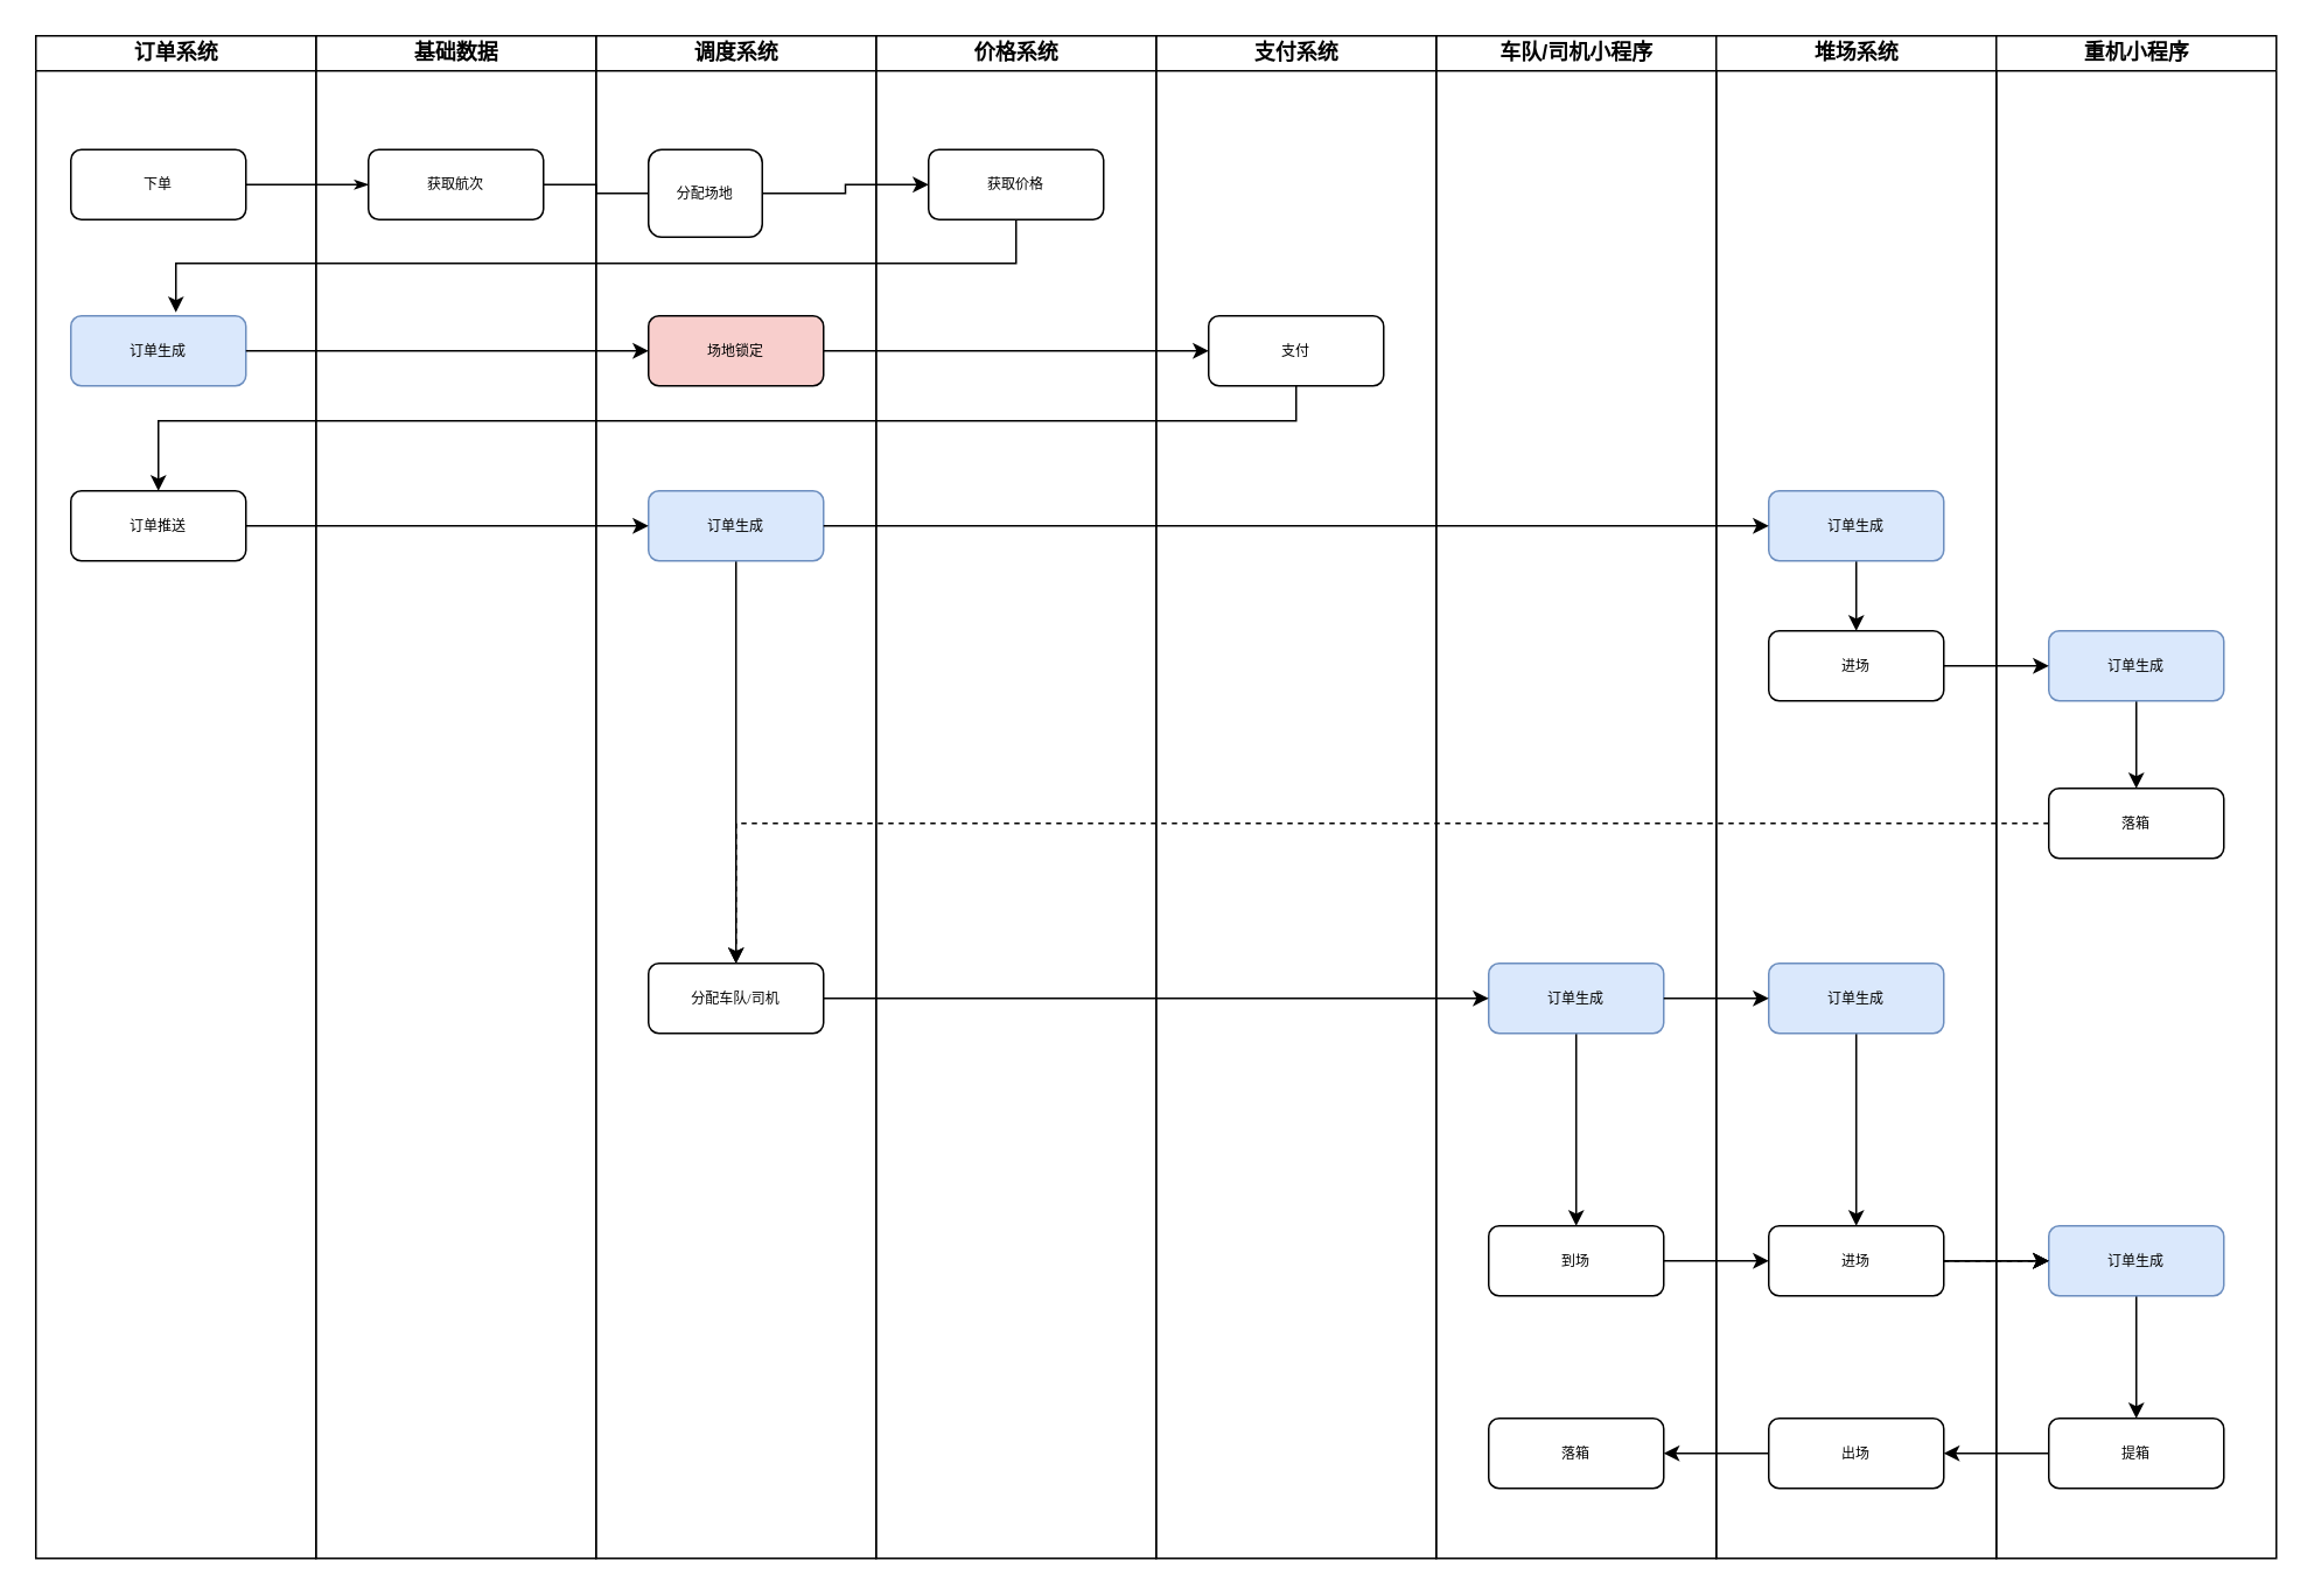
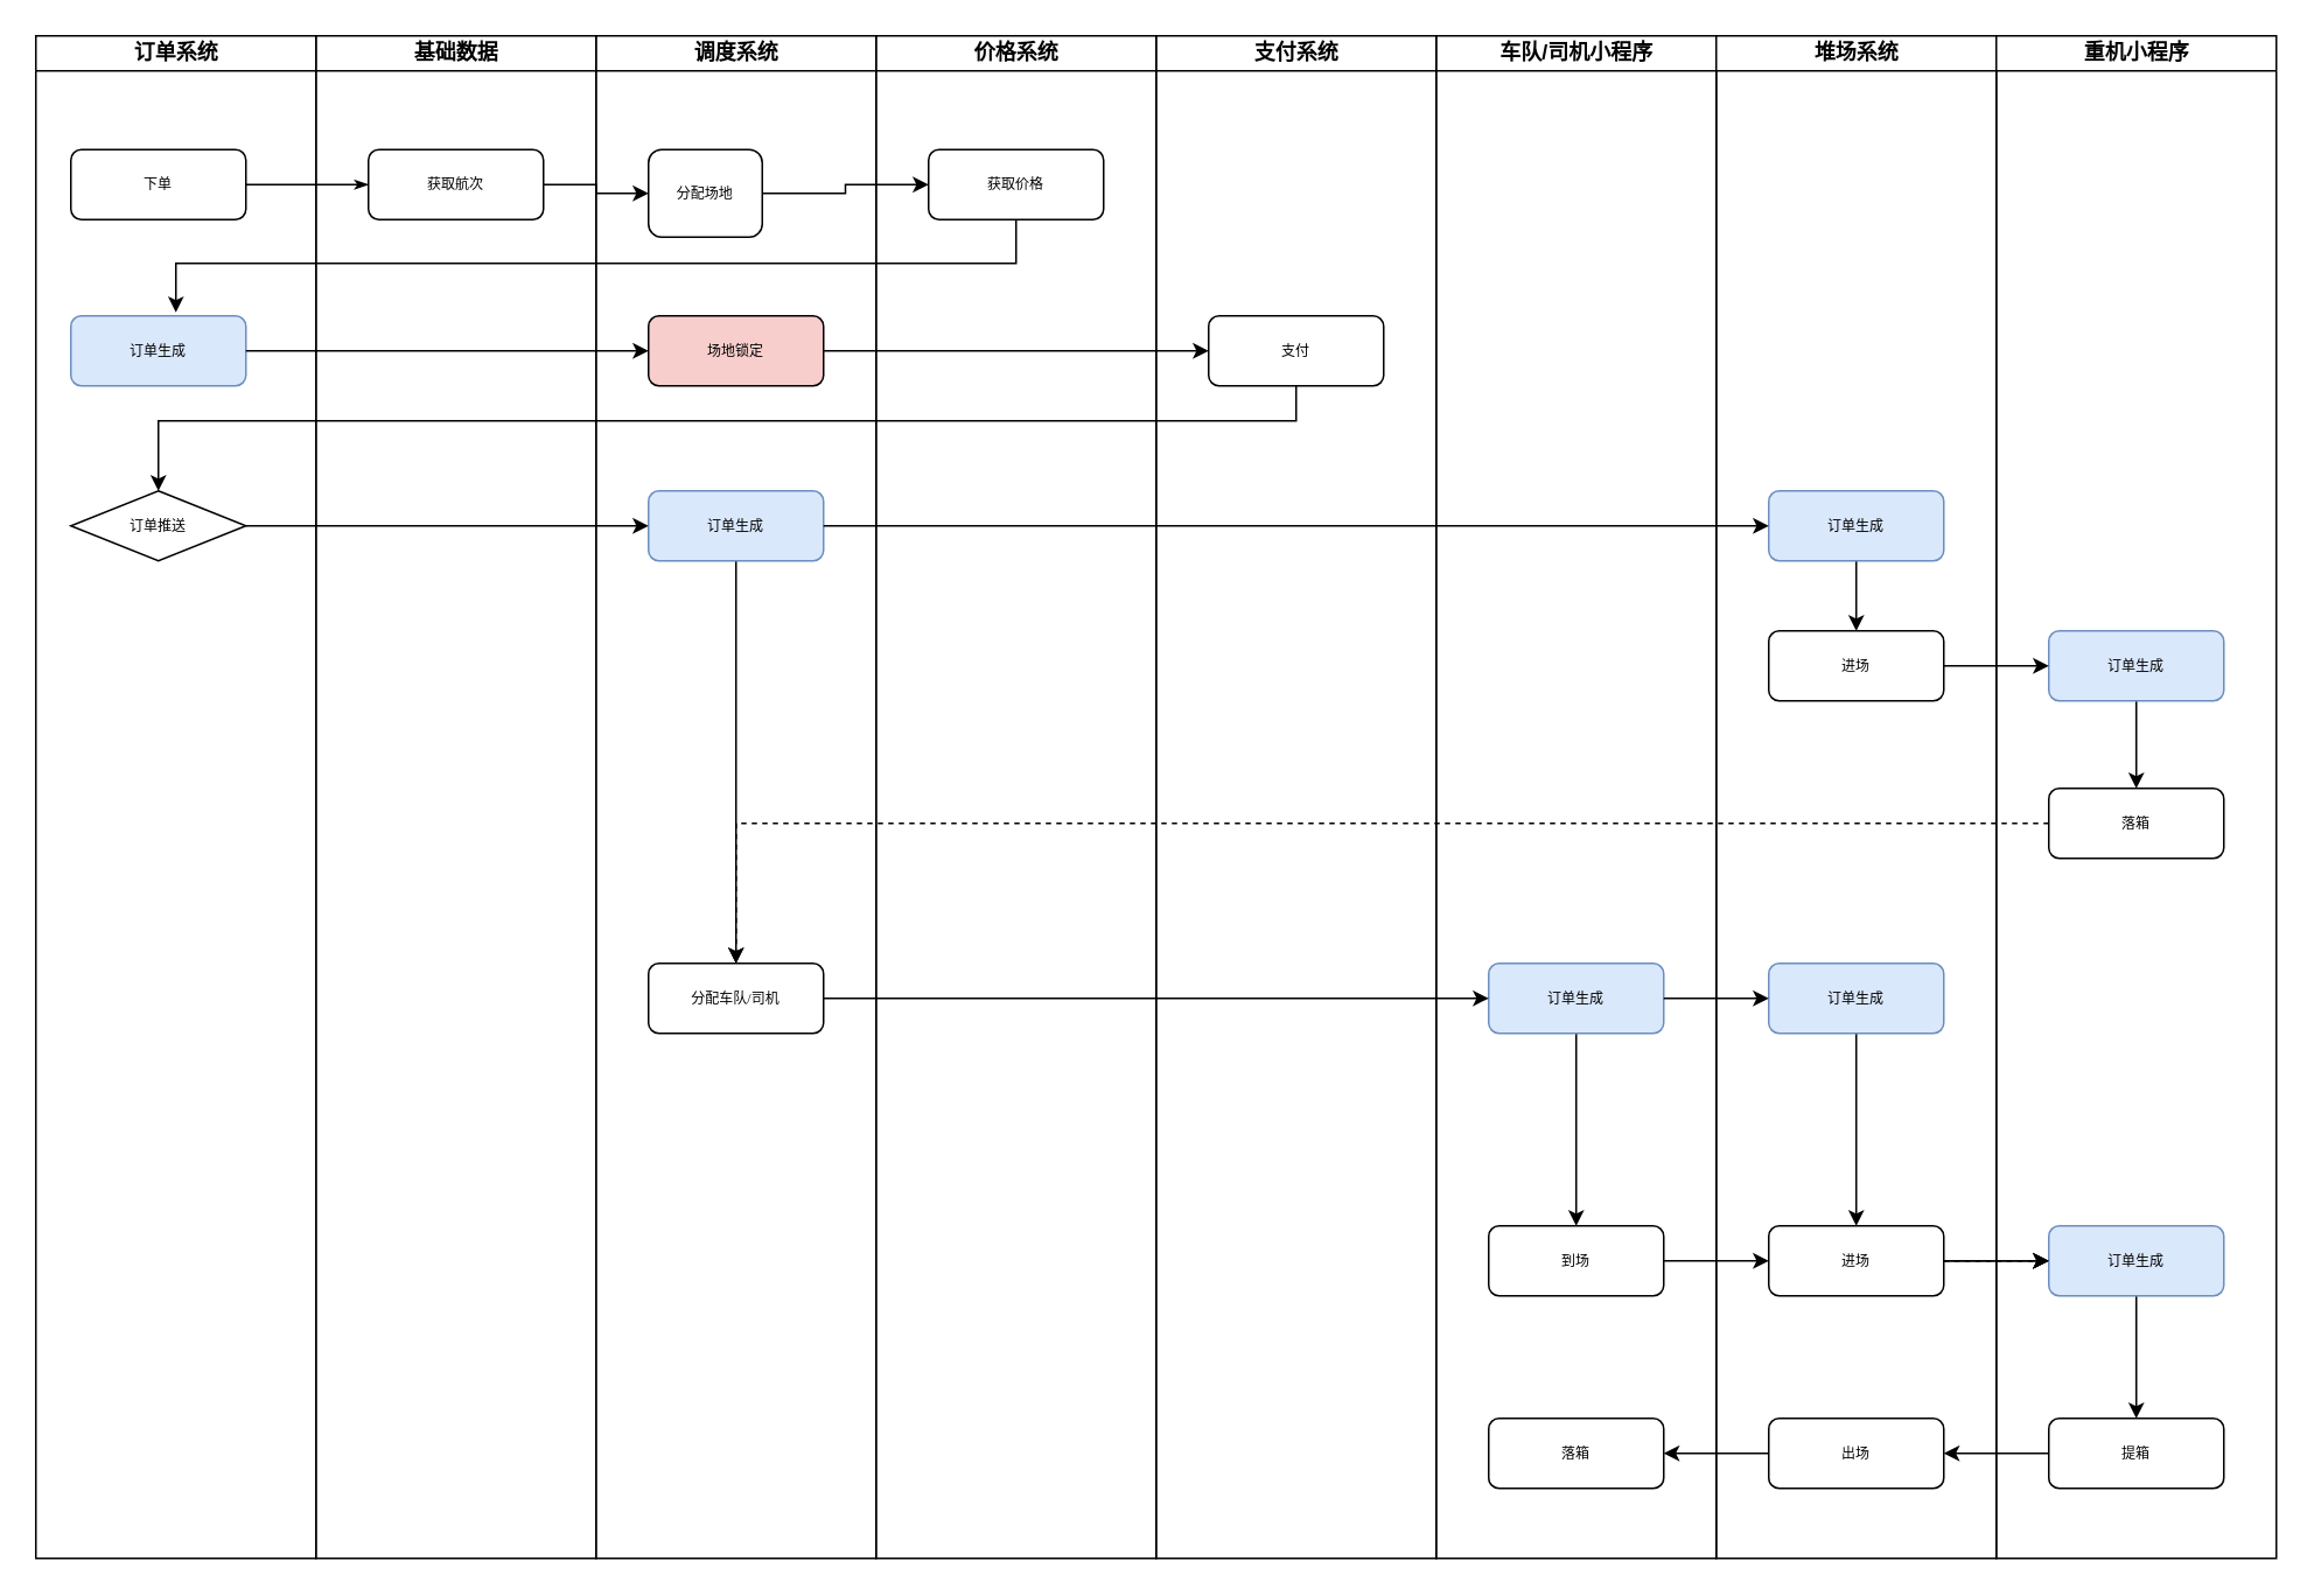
- <mxCell id="17" value="" style="edgeStyle=orthogonalEdgeStyle;rounded=0;orthogonalLoop=1;jettySize=auto;html=1;endArrow=none;" parent="1" source="19" target="12" edge="1"><mxGeometry relative="1" as="geometry" /></mxCell>
+ <mxCell id="17" value="" style="edgeStyle=orthogonalEdgeStyle;rounded=0;orthogonalLoop=1;jettySize=auto;html=1;" parent="1" source="19" target="12" edge="1"><mxGeometry relative="1" as="geometry" /></mxCell>
- <mxCell id="24" value="订单推送" style="rounded=1;whiteSpace=wrap;html=1;shadow=0;labelBackgroundColor=none;strokeWidth=1;fontFamily=Verdana;fontSize=8;align=center;" parent="21" vertex="1"><mxGeometry x="20" y="260" width="100" height="40" as="geometry" /></mxCell>
+ <mxCell id="24" value="订单推送" style="rhombus;whiteSpace=wrap;html=1;shadow=0;labelBackgroundColor=none;strokeWidth=1;fontFamily=Verdana;fontSize=8;align=center;" parent="21" vertex="1"><mxGeometry x="20" y="260" width="100" height="40" as="geometry" /></mxCell>
